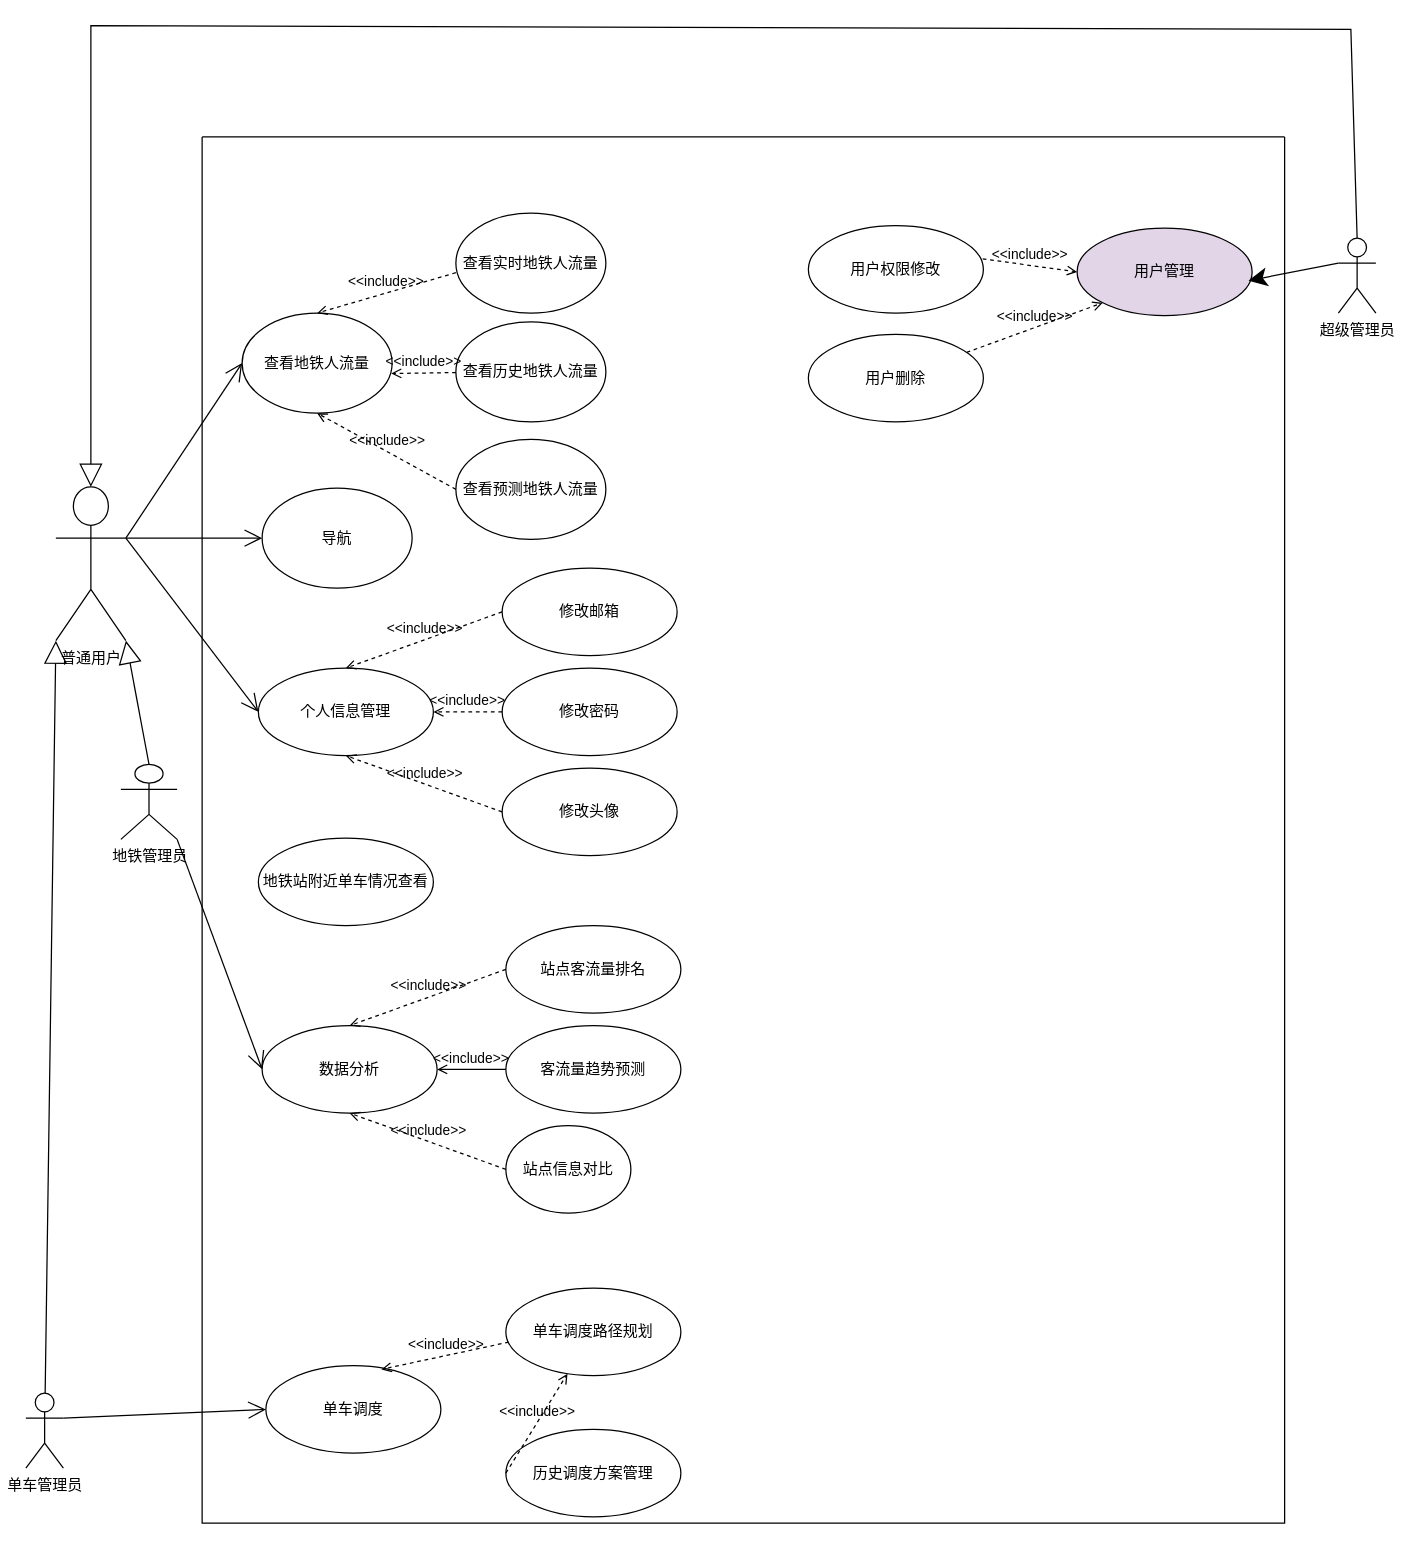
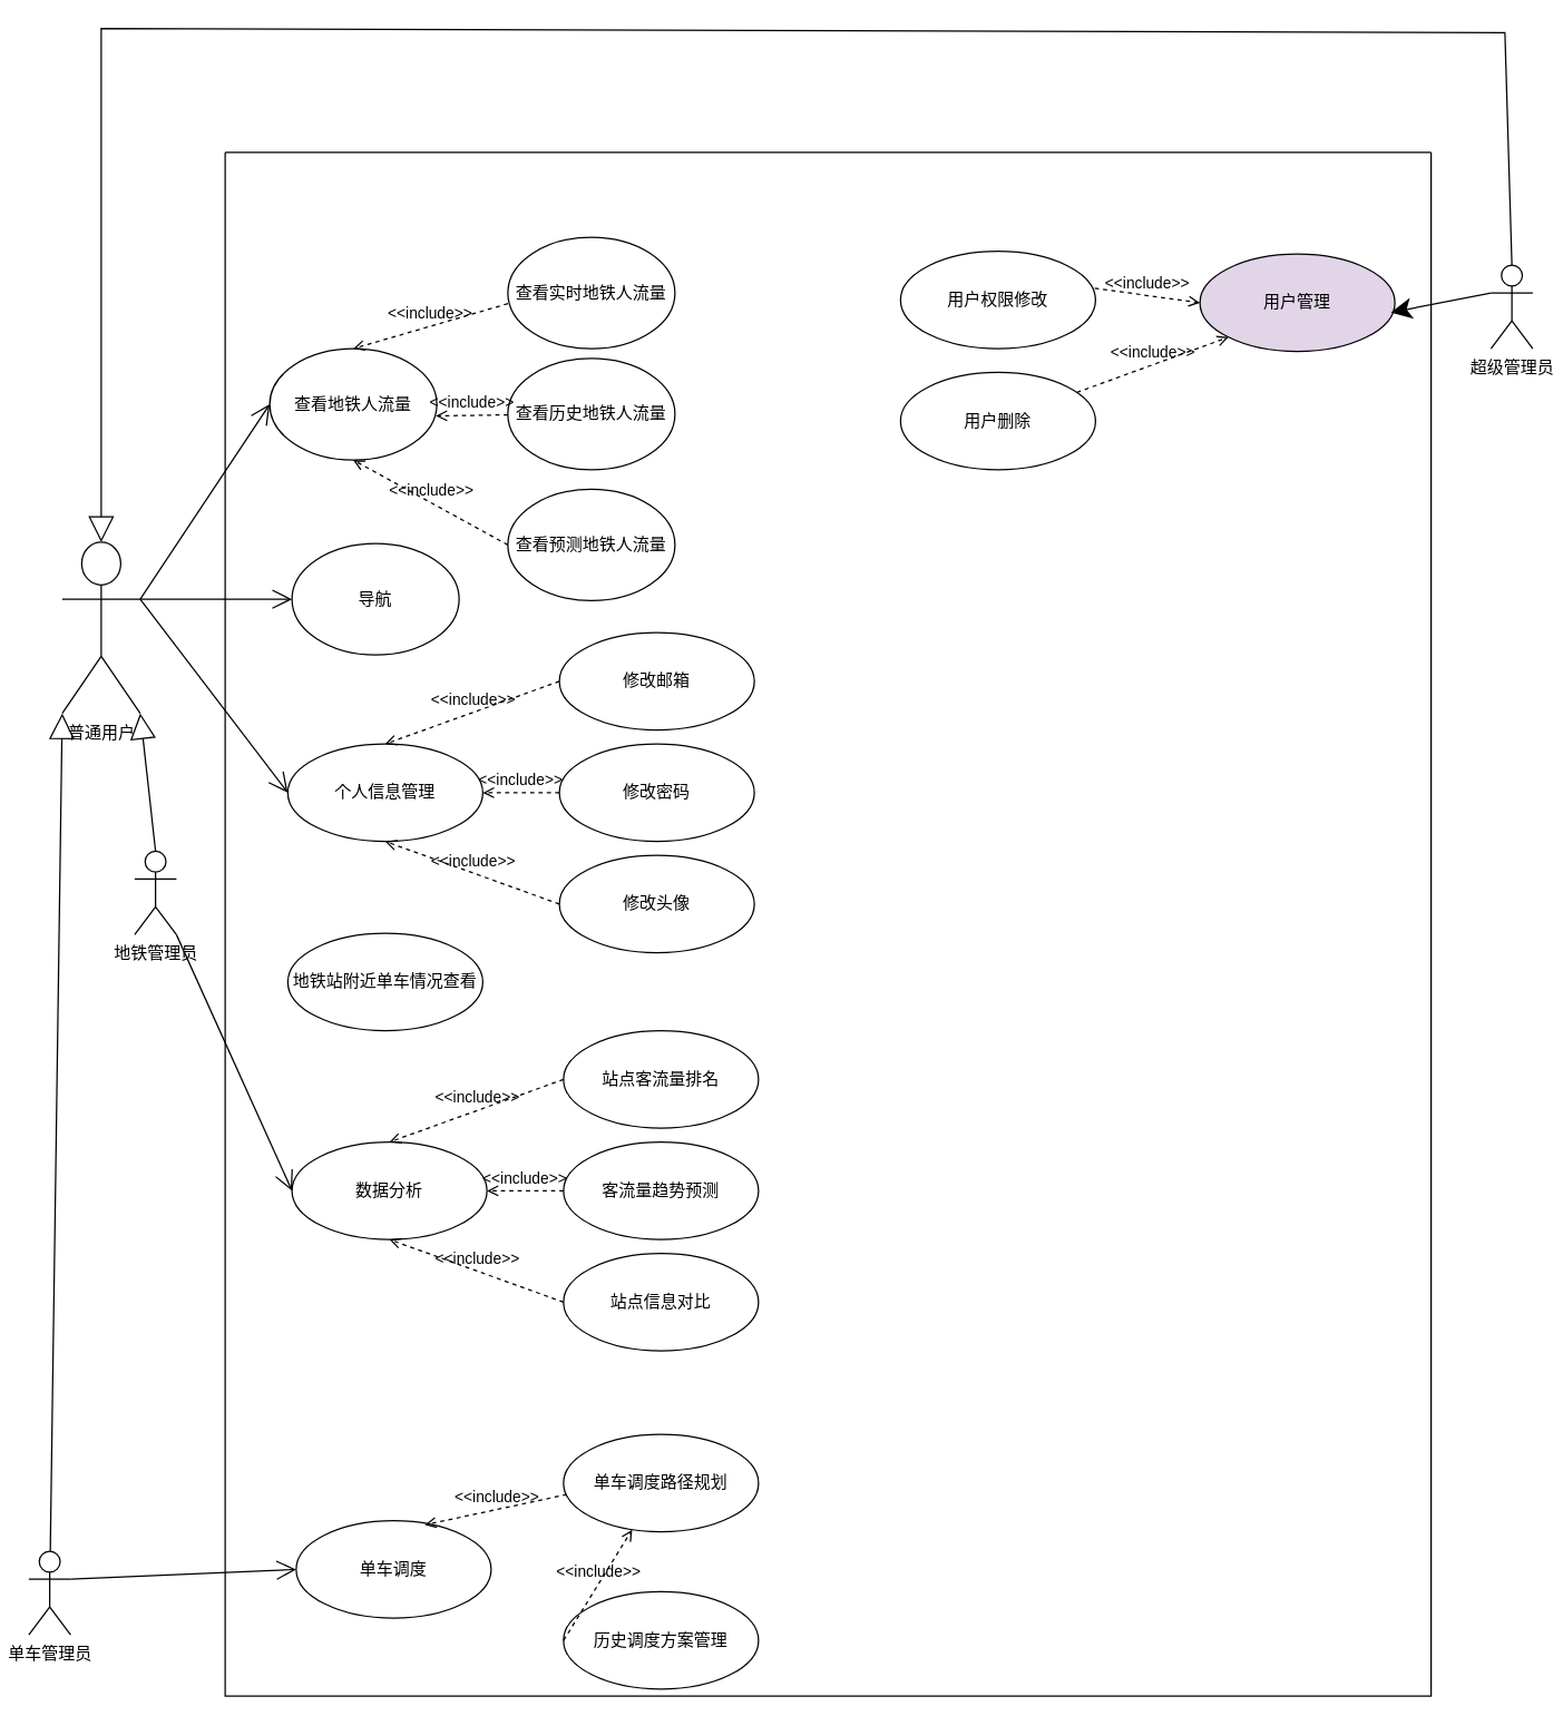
- <mxCell id="3" value="地铁管理员" style="shape=umlActor;verticalLabelPosition=bottom;verticalAlign=top;html=1;" vertex="1" parent="1"><mxGeometry x="96" y="611" width="45" height="60" as="geometry" /></mxCell>
+ <mxCell id="3" value="地铁管理员" style="shape=umlActor;verticalLabelPosition=bottom;verticalAlign=top;html=1;" vertex="1" parent="1"><mxGeometry x="96" y="611" width="30" height="60" as="geometry" /></mxCell>
- <mxCell id="28" value="&amp;lt;&amp;lt;include&amp;gt;&amp;gt;" style="html=1;verticalAlign=bottom;labelBackgroundColor=none;endArrow=open;endFill=0;dashed=0;rounded=0;entryX=1;entryY=0.5;entryDx=0;entryDy=0;exitX=0;exitY=0.5;exitDx=0;exitDy=0;" edge="1" parent="6" source="27" target="22"><mxGeometry width="160" relative="1" as="geometry"><mxPoint x="203" y="811" as="sourcePoint" /><mxPoint x="363" y="811" as="targetPoint" /></mxGeometry></mxCell>
+ <mxCell id="28" value="&amp;lt;&amp;lt;include&amp;gt;&amp;gt;" style="html=1;verticalAlign=bottom;labelBackgroundColor=none;endArrow=open;endFill=0;dashed=1;rounded=0;entryX=1;entryY=0.5;entryDx=0;entryDy=0;exitX=0;exitY=0.5;exitDx=0;exitDy=0;" edge="1" parent="6" source="27" target="22"><mxGeometry width="160" relative="1" as="geometry"><mxPoint x="203" y="811" as="sourcePoint" /><mxPoint x="363" y="811" as="targetPoint" /></mxGeometry></mxCell>
- <mxCell id="25" value="站点信息对比" style="ellipse;whiteSpace=wrap;html=1;" vertex="1" parent="6"><mxGeometry x="243" y="791" width="100" height="70" as="geometry" /></mxCell>
+ <mxCell id="25" value="站点信息对比" style="ellipse;whiteSpace=wrap;html=1;" vertex="1" parent="6"><mxGeometry x="243" y="791" width="140" height="70" as="geometry" /></mxCell>
